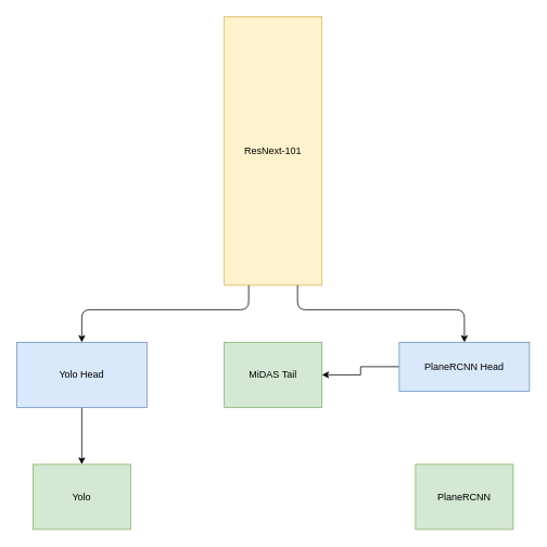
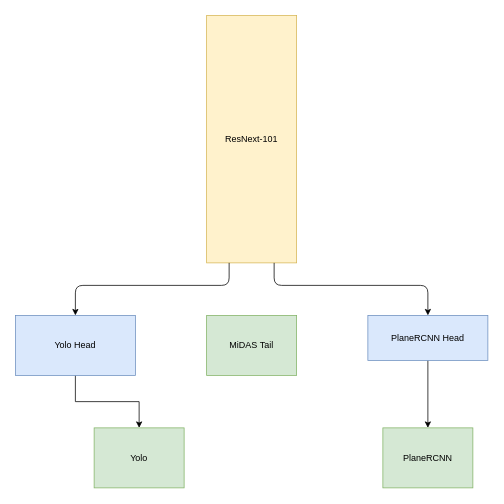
- <mxCell id="6" value="" style="edgeStyle=orthogonalEdgeStyle;rounded=0;orthogonalLoop=1;jettySize=auto;html=1;" edge="1" parent="1" source="7" target="3"><mxGeometry relative="1" as="geometry" /></mxCell>
+ <mxCell id="6" value="" style="edgeStyle=orthogonalEdgeStyle;rounded=0;orthogonalLoop=1;jettySize=auto;html=1;" edge="1" parent="1" source="7" target="9"><mxGeometry relative="1" as="geometry" /></mxCell>
- <mxCell id="8" value="Yolo" style="rounded=0;whiteSpace=wrap;html=1;fillColor=#d5e8d4;strokeColor=#82b366;" vertex="1" parent="1"><mxGeometry x="40" y="570" width="120" height="80" as="geometry" /></mxCell>
+ <mxCell id="8" value="Yolo" style="rounded=0;whiteSpace=wrap;html=1;fillColor=#d5e8d4;strokeColor=#82b366;" vertex="1" parent="1"><mxGeometry x="125" y="570" width="120" height="80" as="geometry" /></mxCell>
